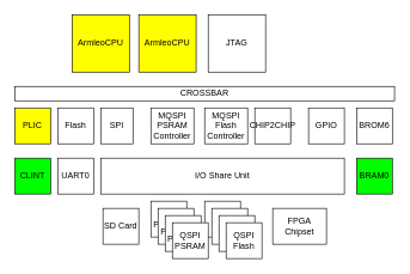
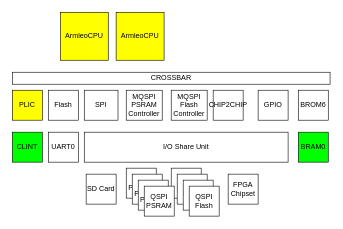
- <mxCell id="15" value="JTAG" style="rounded=0;whiteSpace=wrap;html=1;" parent="1" vertex="1"><mxGeometry x="290" y="20" width="80" height="80" as="geometry" /></mxCell>
- <mxCell id="9" value="SPI" style="rounded=0;whiteSpace=wrap;html=1;" parent="1" vertex="1"><mxGeometry x="140" y="150" width="45" height="50" as="geometry" /></mxCell>
+ <mxCell id="9" value="SPI" style="rounded=0;whiteSpace=wrap;html=1;" parent="1" vertex="1"><mxGeometry x="140" y="150" width="56.25" height="50" as="geometry" /></mxCell>
- <mxCell id="27" value="FPGA&lt;br&gt;Chipset" style="rounded=0;whiteSpace=wrap;html=1;" parent="1" vertex="1"><mxGeometry x="380" y="290" width="75" height="50" as="geometry" /></mxCell>
+ <mxCell id="27" value="FPGA&lt;br&gt;Chipset" style="rounded=0;whiteSpace=wrap;html=1;" parent="1" vertex="1"><mxGeometry x="380" y="290" width="50" height="50" as="geometry" /></mxCell>
